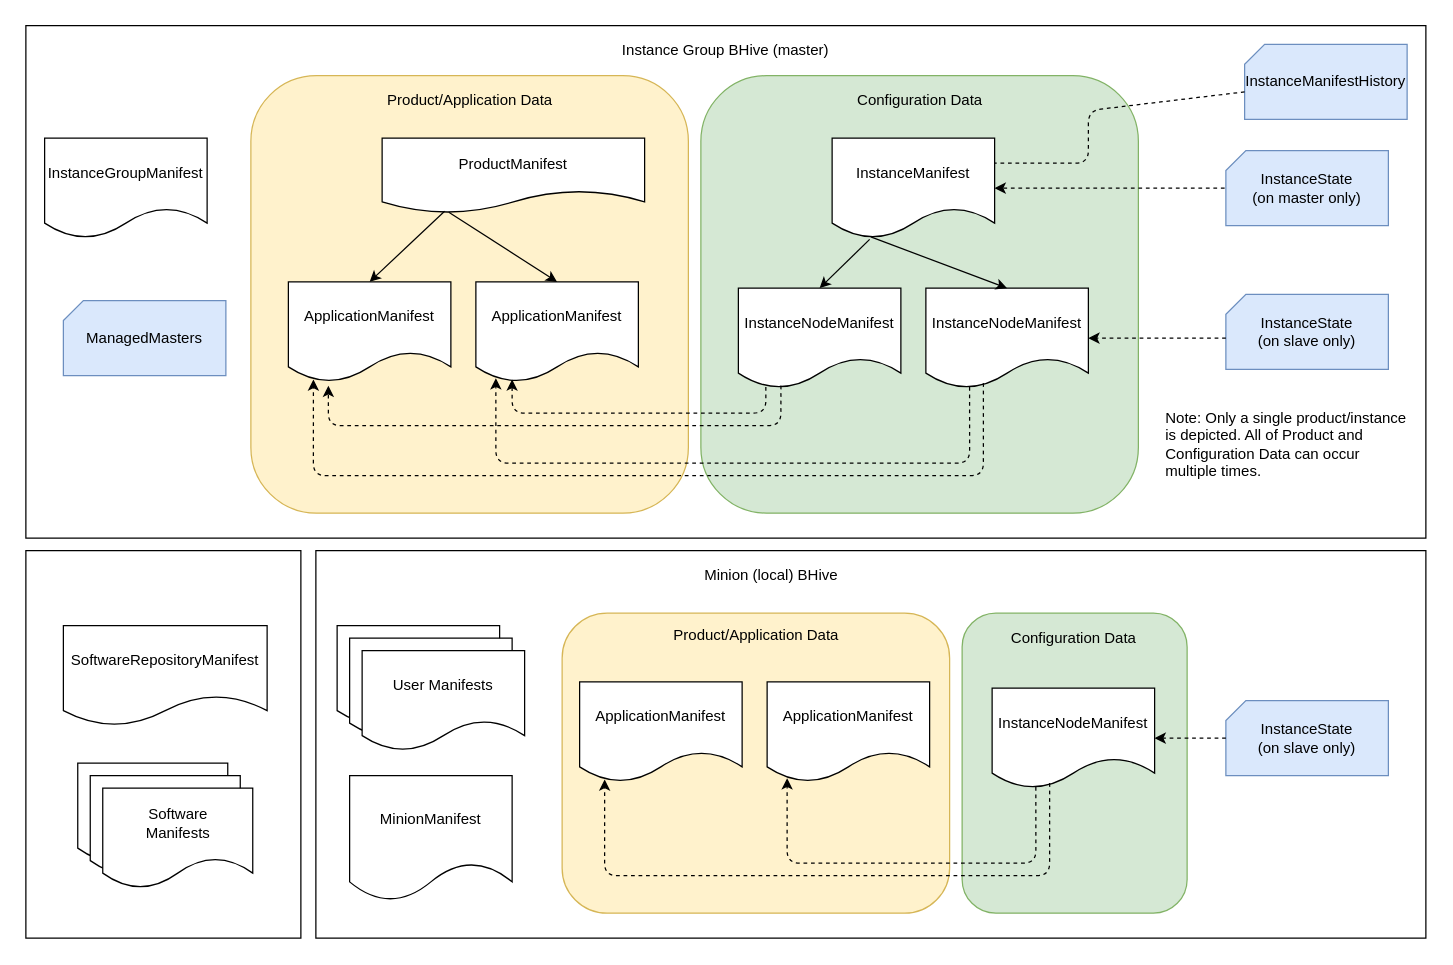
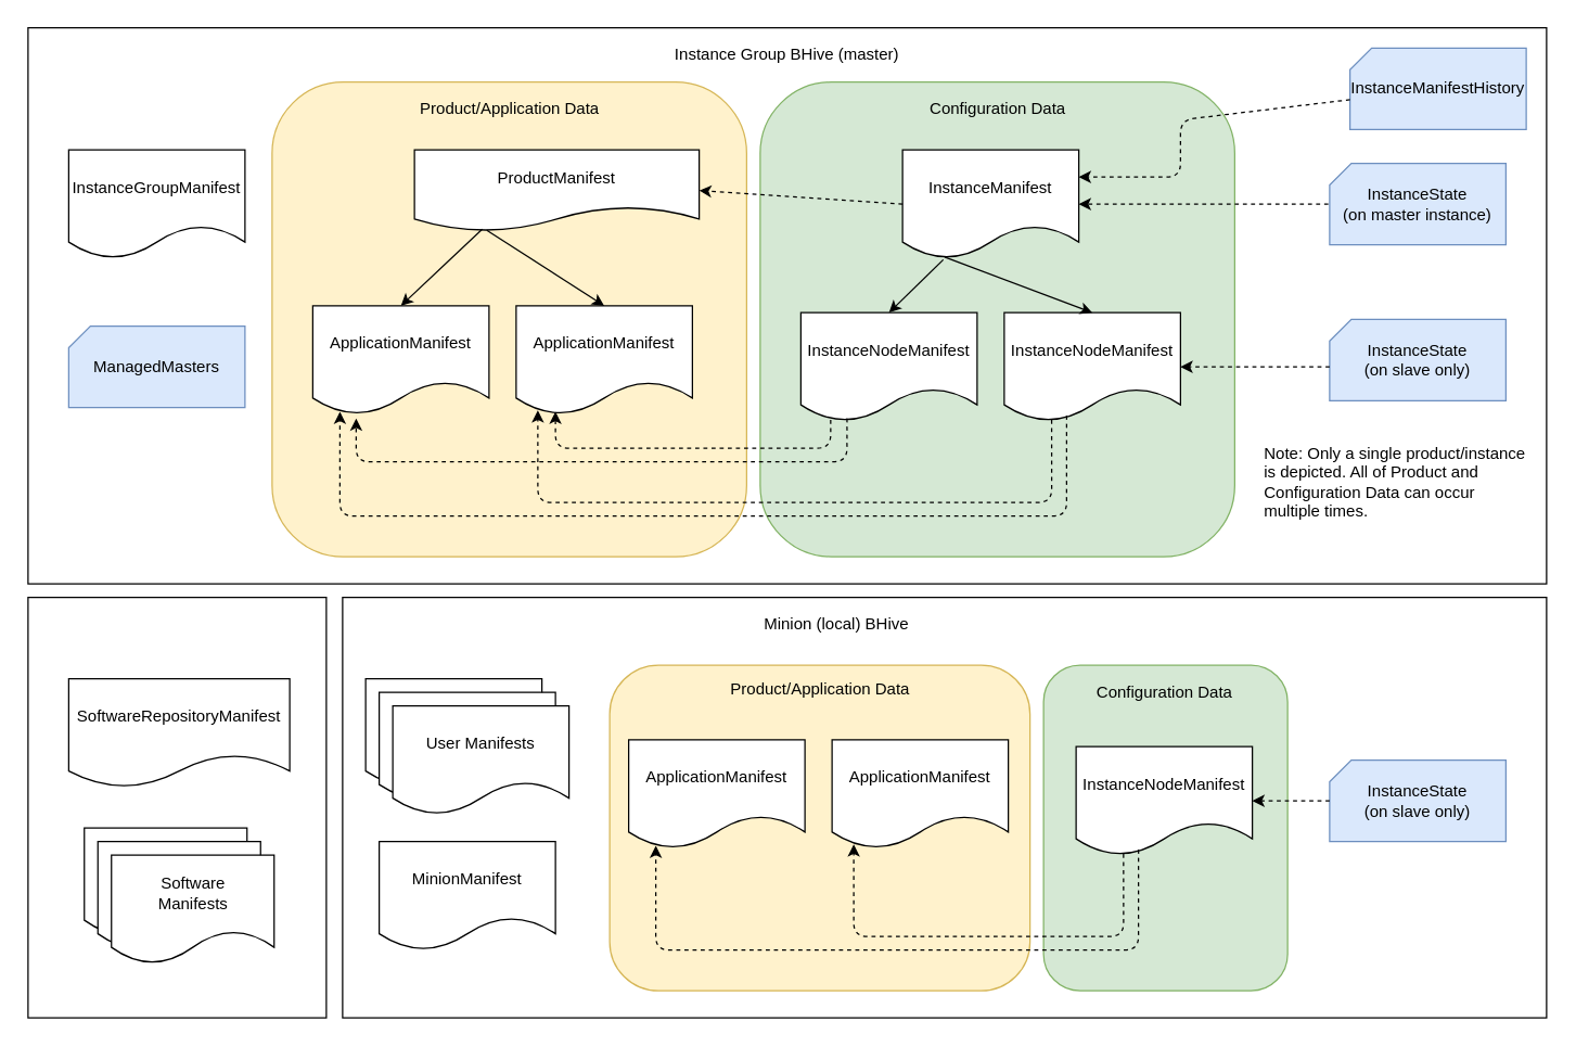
- <mxCell id="29" value="" style="endArrow=none;html=1;dashed=1;entryX=1;entryY=0.25;entryDx=0;entryDy=0;exitX=0;exitY=0;exitDx=0;exitDy=38;exitPerimeter=0;" edge="1" parent="1" source="28" target="7"><mxGeometry width="50" height="50" relative="1" as="geometry"><mxPoint x="989" y="160" as="sourcePoint" /><mxPoint x="805" y="160" as="targetPoint" /><Array as="points"><mxPoint x="870" y="88" /><mxPoint x="870" y="130" /></Array></mxGeometry></mxCell>
+ <mxCell id="29" value="" style="endArrow=classic;html=1;dashed=1;entryX=1;entryY=0.25;entryDx=0;entryDy=0;exitX=0;exitY=0;exitDx=0;exitDy=38;exitPerimeter=0;" edge="1" parent="1" source="28" target="7"><mxGeometry width="50" height="50" relative="1" as="geometry"><mxPoint x="989" y="160" as="sourcePoint" /><mxPoint x="805" y="160" as="targetPoint" /><Array as="points"><mxPoint x="870" y="88" /><mxPoint x="870" y="130" /></Array></mxGeometry></mxCell>
+ <mxCell id="17" value="" style="endArrow=classic;html=1;exitX=0;exitY=0.5;exitDx=0;exitDy=0;entryX=1;entryY=0.5;entryDx=0;entryDy=0;dashed=1;" edge="1" parent="1" source="7" target="12"><mxGeometry width="50" height="50" relative="1" as="geometry"><mxPoint x="20" y="540" as="sourcePoint" /><mxPoint x="70" y="490" as="targetPoint" /></mxGeometry></mxCell>
- <mxCell id="6" value="InstanceGroupManifest" style="shape=document;whiteSpace=wrap;html=1;boundedLbl=1;" vertex="1" parent="1"><mxGeometry x="35" y="110" width="130" height="80" as="geometry" /></mxCell>
+ <mxCell id="6" value="InstanceGroupManifest" style="shape=document;whiteSpace=wrap;html=1;boundedLbl=1;" vertex="1" parent="1"><mxGeometry x="50" y="110" width="130" height="80" as="geometry" /></mxCell>
- <mxCell id="24" value="InstanceState&lt;br&gt;(on master only)" style="shape=card;whiteSpace=wrap;html=1;size=16;fillColor=#dae8fc;strokeColor=#6c8ebf;" vertex="1" parent="1"><mxGeometry x="980" y="120" width="130" height="60" as="geometry" /></mxCell>
+ <mxCell id="24" value="InstanceState&lt;br&gt;(on master instance)" style="shape=card;whiteSpace=wrap;html=1;size=16;fillColor=#dae8fc;strokeColor=#6c8ebf;" vertex="1" parent="1"><mxGeometry x="980" y="120" width="130" height="60" as="geometry" /></mxCell>
- <mxCell id="39" value="MinionManifest" style="shape=document;whiteSpace=wrap;html=1;boundedLbl=1;" vertex="1" parent="1"><mxGeometry x="279" y="620" width="130" height="100" as="geometry" /></mxCell>
+ <mxCell id="39" value="MinionManifest" style="shape=document;whiteSpace=wrap;html=1;boundedLbl=1;" vertex="1" parent="1"><mxGeometry x="279" y="620" width="130" height="80" as="geometry" /></mxCell>
